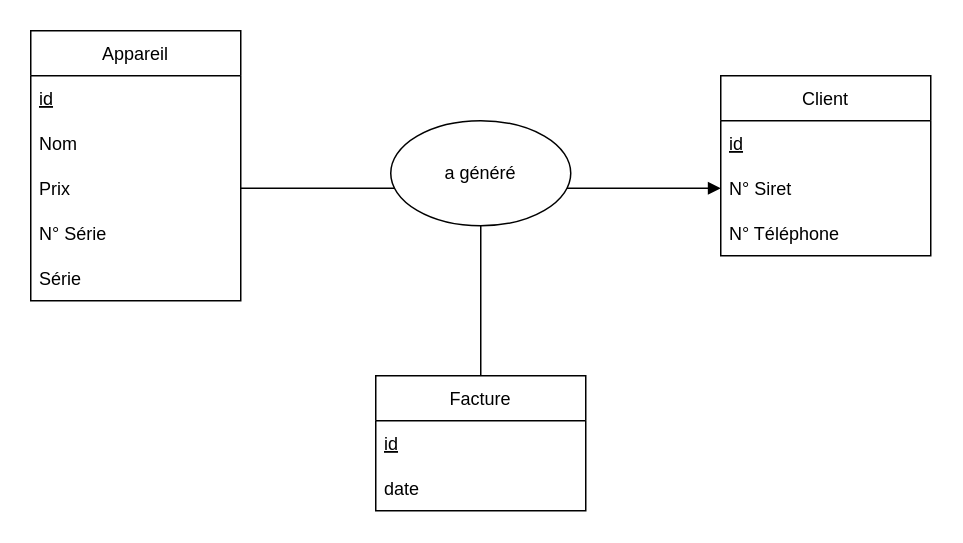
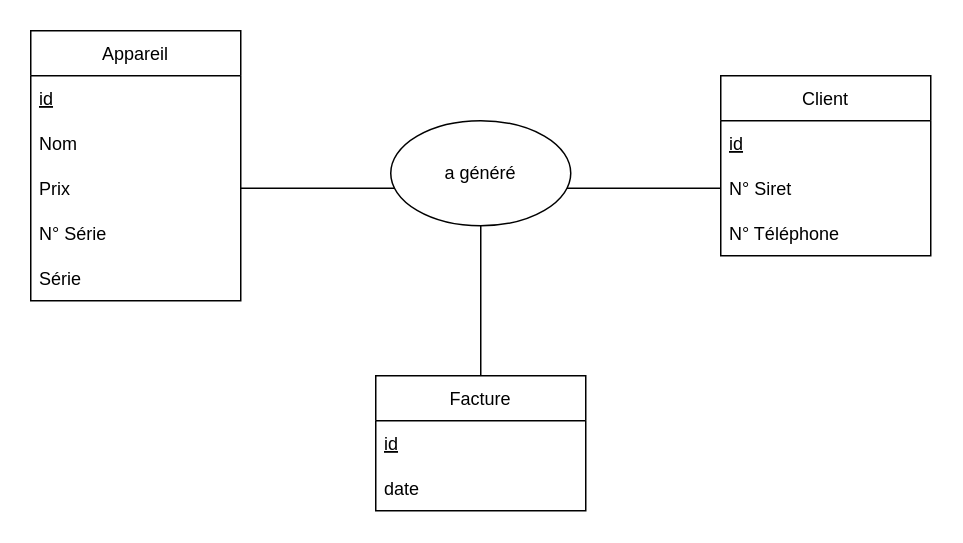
- <mxCell id="15" value="" style="endArrow=block;html=1;rounded=0;exitX=1;exitY=0.5;exitDx=0;exitDy=0;entryX=0;entryY=0.5;entryDx=0;entryDy=0;" edge="1" parent="1" source="5" target="10"><mxGeometry width="50" height="50" relative="1" as="geometry"><mxPoint x="309" y="135" as="sourcePoint" /><mxPoint x="359" y="85" as="targetPoint" /></mxGeometry></mxCell>
+ <mxCell id="15" value="" style="endArrow=none;html=1;rounded=0;exitX=1;exitY=0.5;exitDx=0;exitDy=0;entryX=0;entryY=0.5;entryDx=0;entryDy=0;" edge="1" parent="1" source="5" target="10"><mxGeometry width="50" height="50" relative="1" as="geometry"><mxPoint x="309" y="135" as="sourcePoint" /><mxPoint x="359" y="85" as="targetPoint" /></mxGeometry></mxCell>
